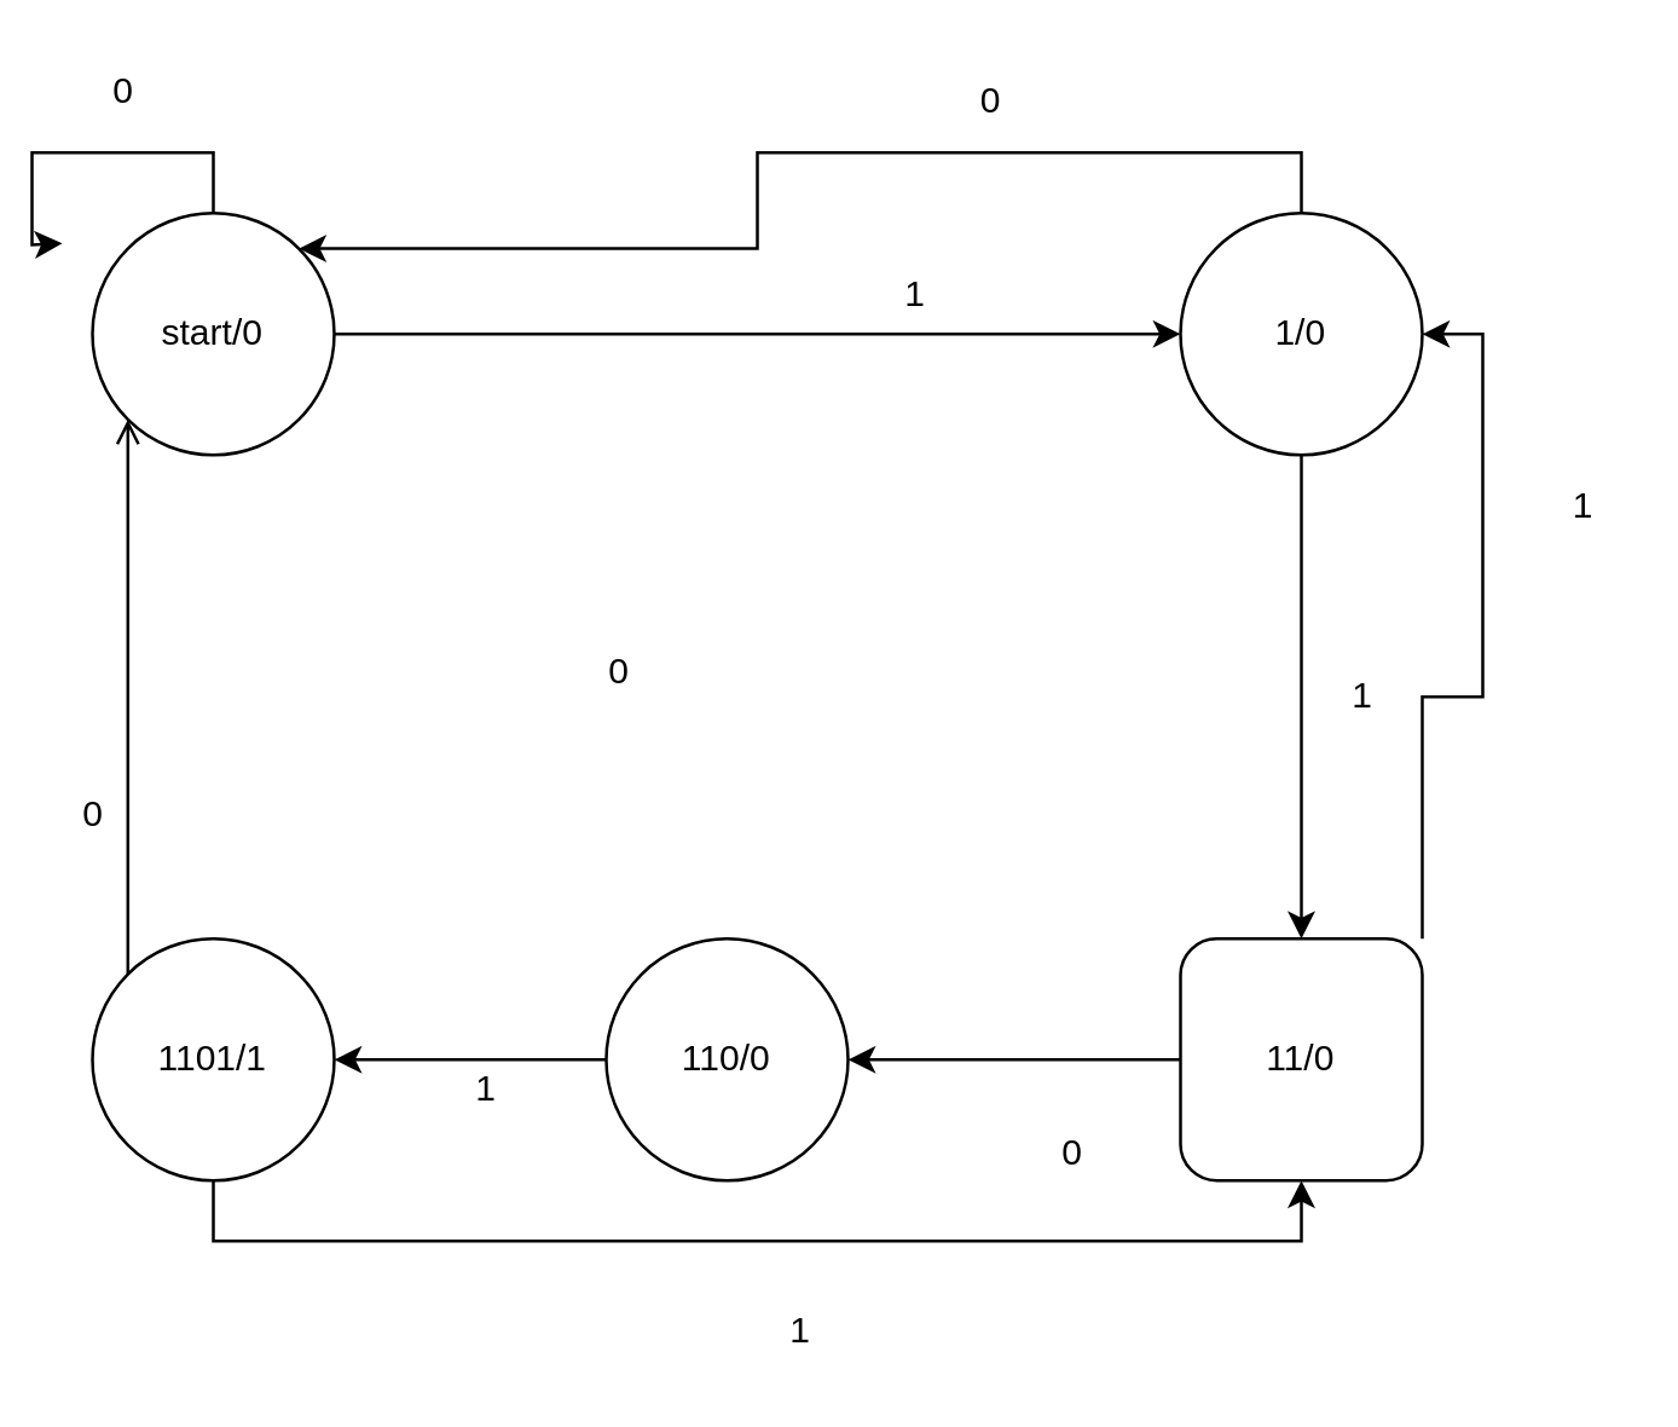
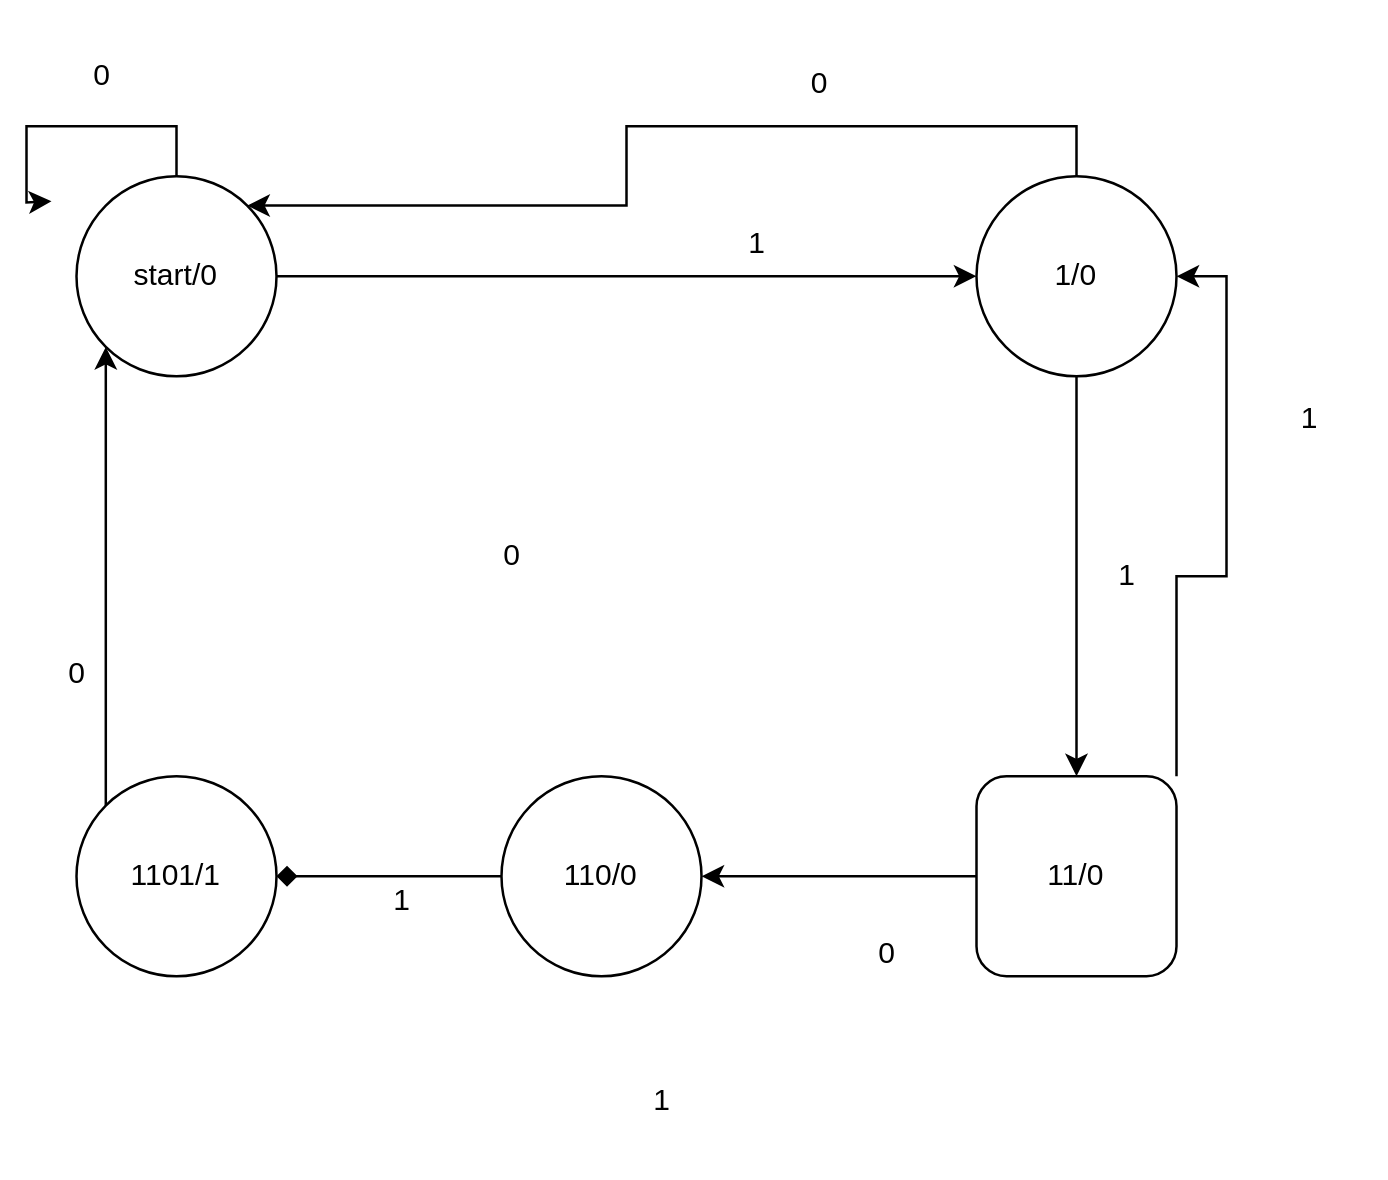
- <mxCell id="17" style="edgeStyle=orthogonalEdgeStyle;rounded=0;orthogonalLoop=1;jettySize=auto;html=1;exitX=0;exitY=0;exitDx=0;exitDy=0;entryX=0;entryY=1;entryDx=0;entryDy=0;endArrow=open;" edge="1" parent="1" source="18" target="4"><mxGeometry relative="1" as="geometry" /></mxCell>
+ <mxCell id="17" style="edgeStyle=orthogonalEdgeStyle;rounded=0;orthogonalLoop=1;jettySize=auto;html=1;exitX=0;exitY=0;exitDx=0;exitDy=0;entryX=0;entryY=1;entryDx=0;entryDy=0;" edge="1" parent="1" source="18" target="4"><mxGeometry relative="1" as="geometry" /></mxCell>
- <mxCell id="13" style="edgeStyle=orthogonalEdgeStyle;rounded=0;orthogonalLoop=1;jettySize=auto;html=1;exitX=0;exitY=0.5;exitDx=0;exitDy=0;entryX=1;entryY=0.5;entryDx=0;entryDy=0;" edge="1" parent="1" source="14" target="18"><mxGeometry relative="1" as="geometry" /></mxCell>
+ <mxCell id="13" style="edgeStyle=orthogonalEdgeStyle;rounded=0;orthogonalLoop=1;jettySize=auto;html=1;exitX=0;exitY=0.5;exitDx=0;exitDy=0;entryX=1;entryY=0.5;entryDx=0;entryDy=0;endArrow=diamond;" edge="1" parent="1" source="14" target="18"><mxGeometry relative="1" as="geometry" /></mxCell>
- <mxCell id="16" style="edgeStyle=orthogonalEdgeStyle;rounded=0;orthogonalLoop=1;jettySize=auto;html=1;exitX=0.5;exitY=1;exitDx=0;exitDy=0;entryX=0.5;entryY=1;entryDx=0;entryDy=0;" edge="1" parent="1" source="18" target="11"><mxGeometry relative="1" as="geometry" /></mxCell>
